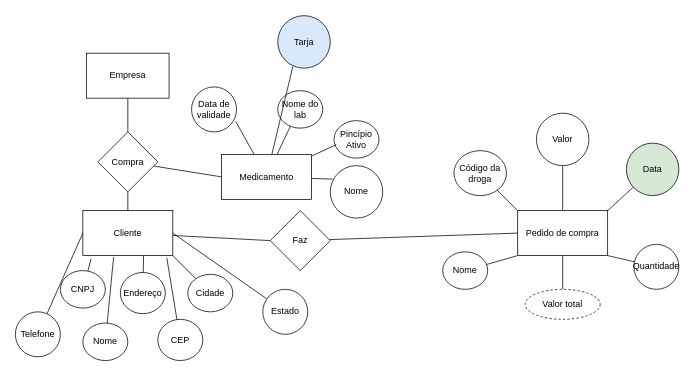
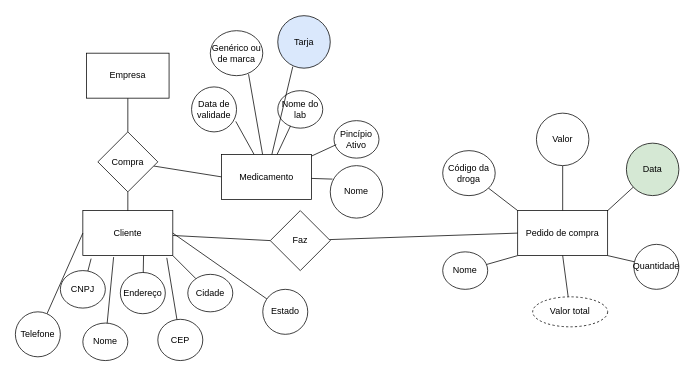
+ <mxCell id="36" value="Genérico ou de marca" style="ellipse;whiteSpace=wrap;html=1;" vertex="1" parent="1"><mxGeometry x="280" y="40" width="70" height="60" as="geometry" /></mxCell>
+ <mxCell id="41" style="rounded=0;orthogonalLoop=1;jettySize=auto;html=1;entryX=0.729;entryY=0.967;entryDx=0;entryDy=0;entryPerimeter=0;endArrow=none;endFill=0;" edge="1" parent="1" source="34" target="36"><mxGeometry relative="1" as="geometry" /></mxCell>
- <mxCell id="29" value="Código da droga" style="ellipse;whiteSpace=wrap;html=1;align=center;" vertex="1" parent="1"><mxGeometry x="605" y="200" width="70" height="60" as="geometry" /></mxCell>
+ <mxCell id="29" value="Código da droga" style="ellipse;whiteSpace=wrap;html=1;align=center;" vertex="1" parent="1"><mxGeometry x="590" y="200" width="70" height="60" as="geometry" /></mxCell>
- <mxCell id="33" value="Valor total" style="ellipse;whiteSpace=wrap;html=1;align=center;dashed=1;" vertex="1" parent="1"><mxGeometry x="700" y="385" width="100" height="40" as="geometry" /></mxCell>
+ <mxCell id="33" value="Valor total" style="ellipse;whiteSpace=wrap;html=1;align=center;dashed=1;" vertex="1" parent="1"><mxGeometry x="710" y="395" width="100" height="40" as="geometry" /></mxCell>
